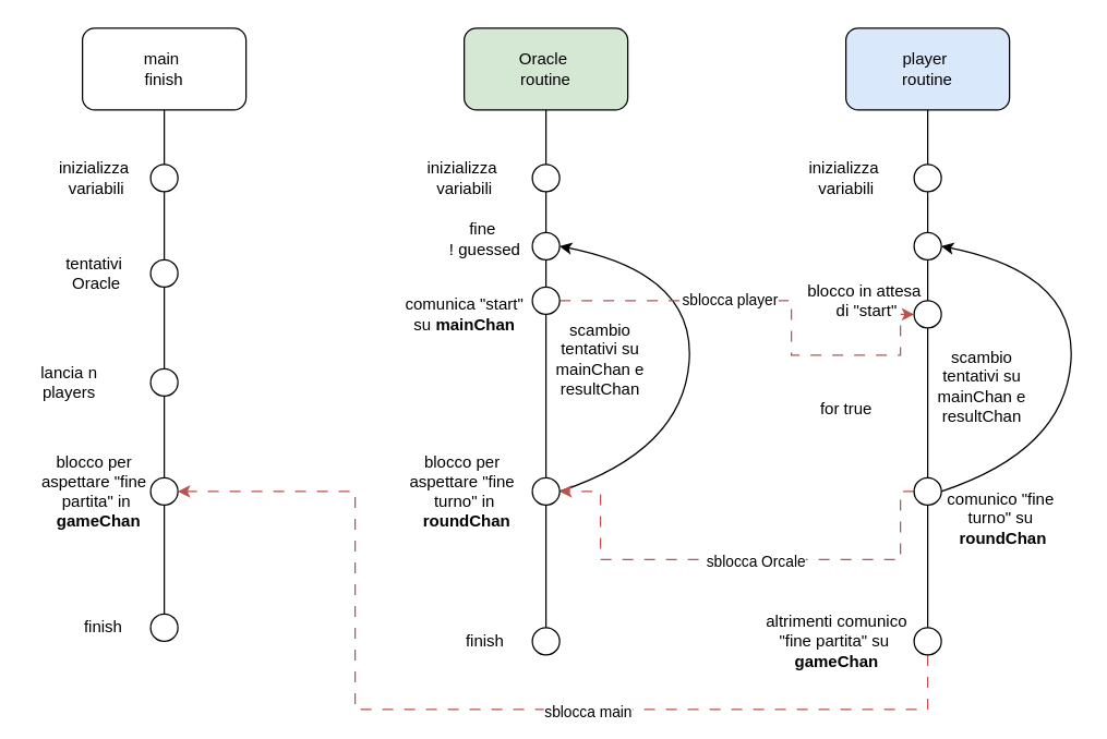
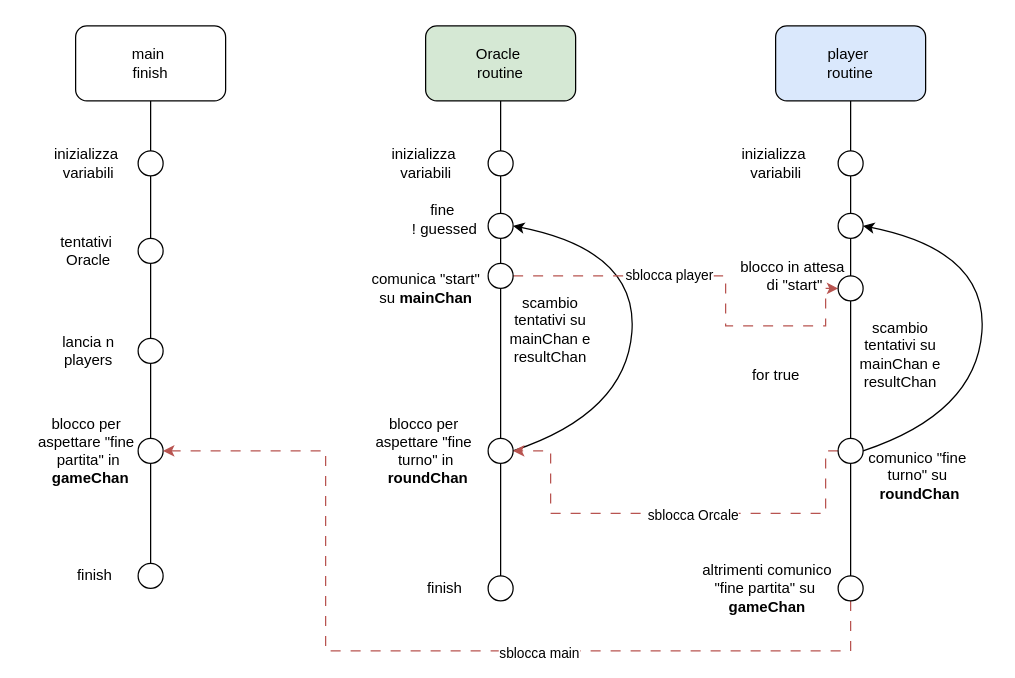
- <mxCell id="19" value="lancia n&lt;div&gt;players&lt;/div&gt;" style="text;html=1;align=center;verticalAlign=middle;resizable=0;points=[];autosize=1;strokeColor=none;fillColor=none;" vertex="1" parent="1"><mxGeometry x="20" y="260" width="60" height="40" as="geometry" /></mxCell>
+ <mxCell id="19" value="lancia n&lt;div&gt;players&lt;/div&gt;" style="text;html=1;align=center;verticalAlign=middle;resizable=0;points=[];autosize=1;strokeColor=none;fillColor=none;" vertex="1" parent="1"><mxGeometry x="40" y="260" width="60" height="40" as="geometry" /></mxCell>
